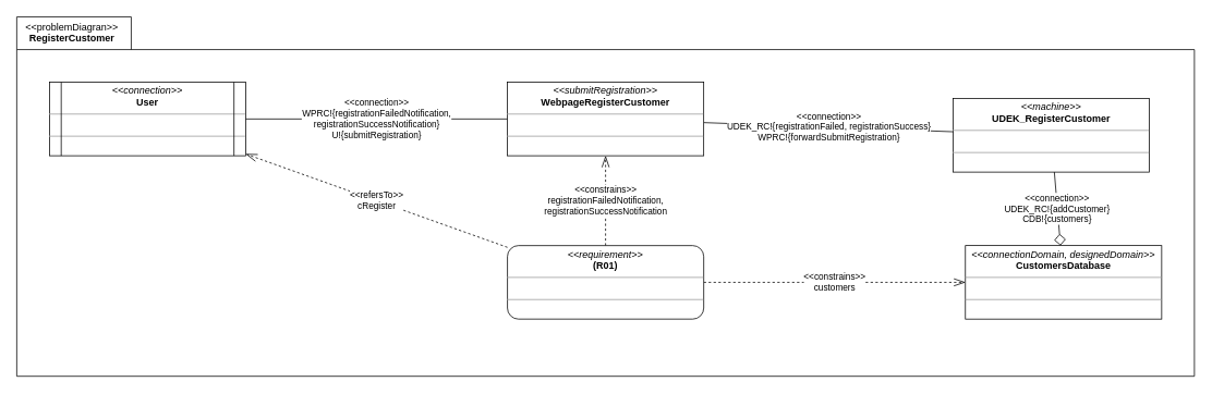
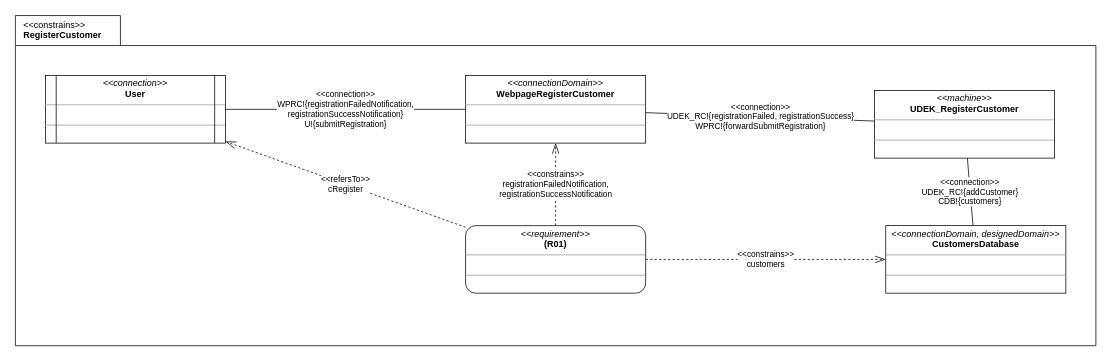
- <mxCell id="2" value="&lt;div&gt;&lt;span style=&quot;font-weight: 400&quot;&gt;&amp;lt;&amp;lt;problemDiagran&amp;gt;&amp;gt;&lt;/span&gt;&lt;/div&gt;&lt;div style=&quot;text-align: center&quot;&gt;RegisterCustomer&lt;/div&gt;" style="shape=folder;fontStyle=1;spacingTop=1;tabWidth=140;tabHeight=40;tabPosition=left;html=1;rounded=0;shadow=0;glass=0;comic=0;sketch=0;pointerEvents=1;gradientColor=none;labelPosition=center;verticalLabelPosition=middle;align=left;verticalAlign=top;spacing=0;spacingLeft=11;collapsible=1;container=1;recursiveResize=0;fillColor=default;" parent="1" vertex="1"><mxGeometry x="20" y="20" width="1440" height="440" as="geometry"><mxRectangle width="140" height="40" as="alternateBounds" /></mxGeometry></mxCell>
+ <mxCell id="2" value="&lt;div&gt;&lt;span style=&quot;font-weight: 400&quot;&gt;&amp;lt;&amp;lt;constrains&amp;gt;&amp;gt;&lt;/span&gt;&lt;/div&gt;&lt;div style=&quot;text-align: center&quot;&gt;RegisterCustomer&lt;/div&gt;" style="shape=folder;fontStyle=1;spacingTop=1;tabWidth=140;tabHeight=40;tabPosition=left;html=1;rounded=0;shadow=0;glass=0;comic=0;sketch=0;pointerEvents=1;gradientColor=none;labelPosition=center;verticalLabelPosition=middle;align=left;verticalAlign=top;spacing=0;spacingLeft=11;collapsible=1;container=1;recursiveResize=0;fillColor=default;" parent="1" vertex="1"><mxGeometry x="20" y="20" width="1440" height="440" as="geometry"><mxRectangle width="140" height="40" as="alternateBounds" /></mxGeometry></mxCell>
- <mxCell id="11" value="&lt;p style=&quot;margin: 0px ; margin-top: 4px ; text-align: center&quot;&gt;&lt;i&gt;&amp;lt;&amp;lt;submitRegistration&amp;gt;&amp;gt;&lt;/i&gt;&lt;br&gt;&lt;b&gt;WebpageRegisterCustomer&lt;/b&gt;&lt;/p&gt;&lt;hr size=&quot;1&quot;&gt;&lt;p style=&quot;margin: 0px ; margin-left: 4px&quot;&gt;&lt;br&gt;&lt;/p&gt;&lt;hr size=&quot;1&quot;&gt;&lt;p style=&quot;margin: 0px ; margin-left: 4px&quot;&gt;&lt;br&gt;&lt;/p&gt;" style="verticalAlign=top;align=left;overflow=fill;fontSize=12;fontFamily=Helvetica;html=1;rounded=0;shadow=0;glass=0;comic=0;sketch=0;pointerEvents=1;fontColor=default;gradientColor=none;container=0;" parent="3" vertex="1"><mxGeometry x="560" width="240" height="90" as="geometry" /></mxCell>
+ <mxCell id="11" value="&lt;p style=&quot;margin: 0px ; margin-top: 4px ; text-align: center&quot;&gt;&lt;i&gt;&amp;lt;&amp;lt;connectionDomain&amp;gt;&amp;gt;&lt;/i&gt;&lt;br&gt;&lt;b&gt;WebpageRegisterCustomer&lt;/b&gt;&lt;/p&gt;&lt;hr size=&quot;1&quot;&gt;&lt;p style=&quot;margin: 0px ; margin-left: 4px&quot;&gt;&lt;br&gt;&lt;/p&gt;&lt;hr size=&quot;1&quot;&gt;&lt;p style=&quot;margin: 0px ; margin-left: 4px&quot;&gt;&lt;br&gt;&lt;/p&gt;" style="verticalAlign=top;align=left;overflow=fill;fontSize=12;fontFamily=Helvetica;html=1;rounded=0;shadow=0;glass=0;comic=0;sketch=0;pointerEvents=1;fontColor=default;gradientColor=none;container=0;" parent="3" vertex="1"><mxGeometry x="560" width="240" height="90" as="geometry" /></mxCell>
- <mxCell id="13" value="&amp;lt;&amp;lt;connection&amp;gt;&amp;gt;&lt;br&gt;UDEK_RC!{addCustomer}&lt;br&gt;CDB!{customers}" style="edgeStyle=none;rounded=0;orthogonalLoop=1;jettySize=auto;html=1;endArrow=diamond;endFill=0;endSize=12;" parent="3" source="8" target="12" edge="1"><mxGeometry relative="1" as="geometry" /></mxCell>
+ <mxCell id="13" value="&amp;lt;&amp;lt;connection&amp;gt;&amp;gt;&lt;br&gt;UDEK_RC!{addCustomer}&lt;br&gt;CDB!{customers}" style="edgeStyle=none;rounded=0;orthogonalLoop=1;jettySize=auto;html=1;endArrow=none;endFill=0;endSize=12;" parent="3" source="8" target="12" edge="1"><mxGeometry relative="1" as="geometry" /></mxCell>
